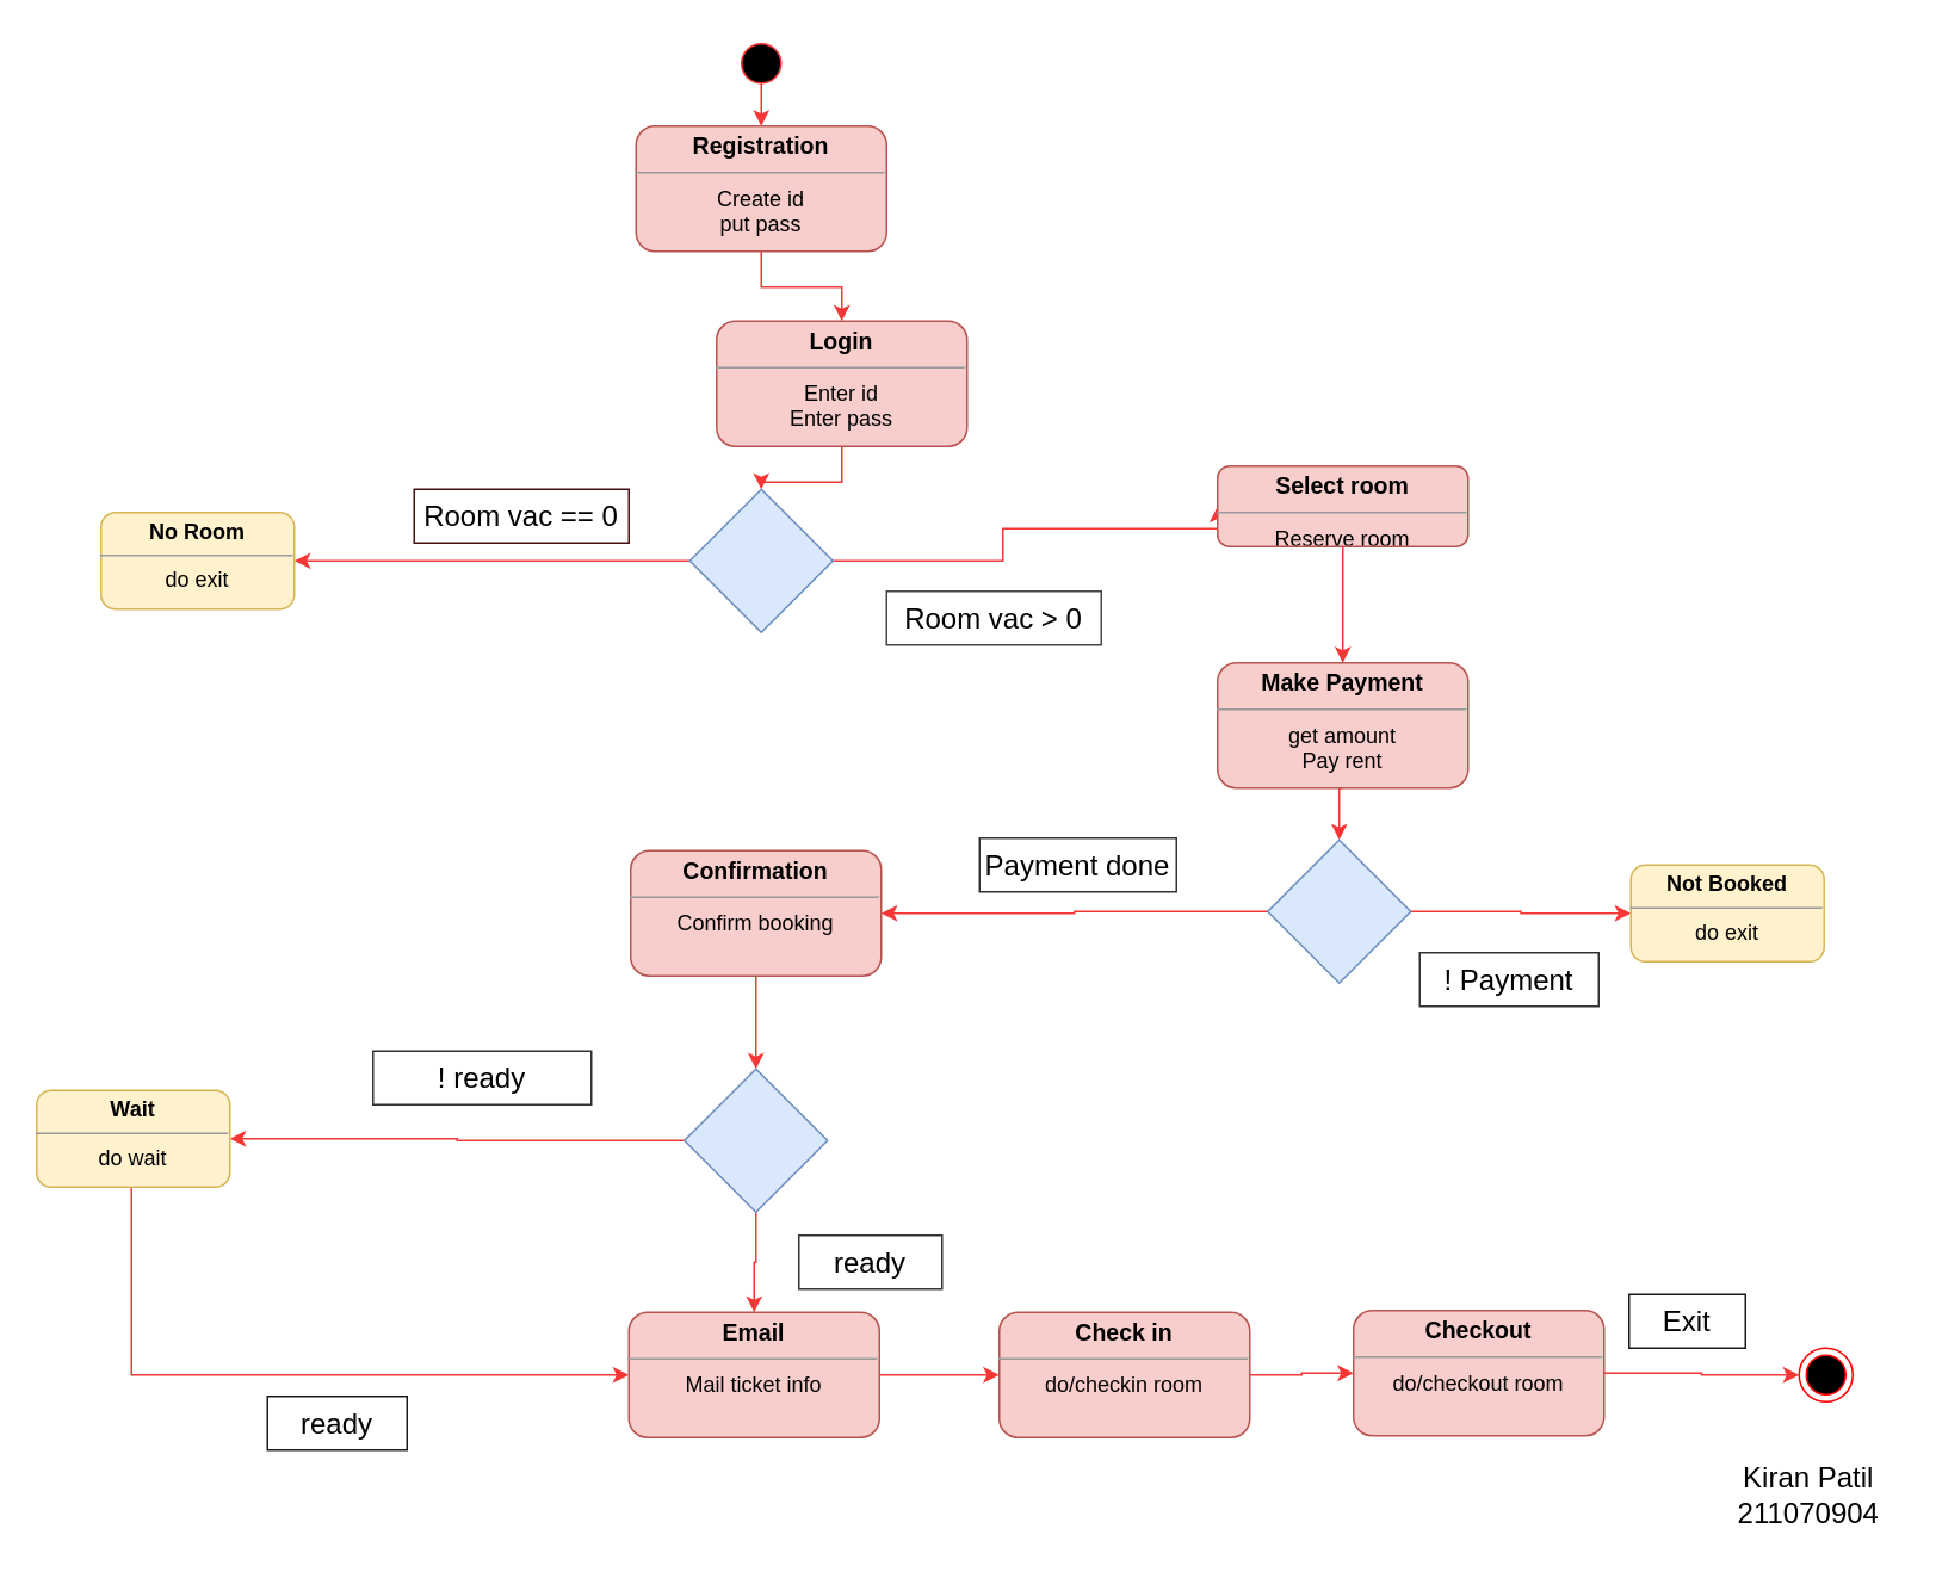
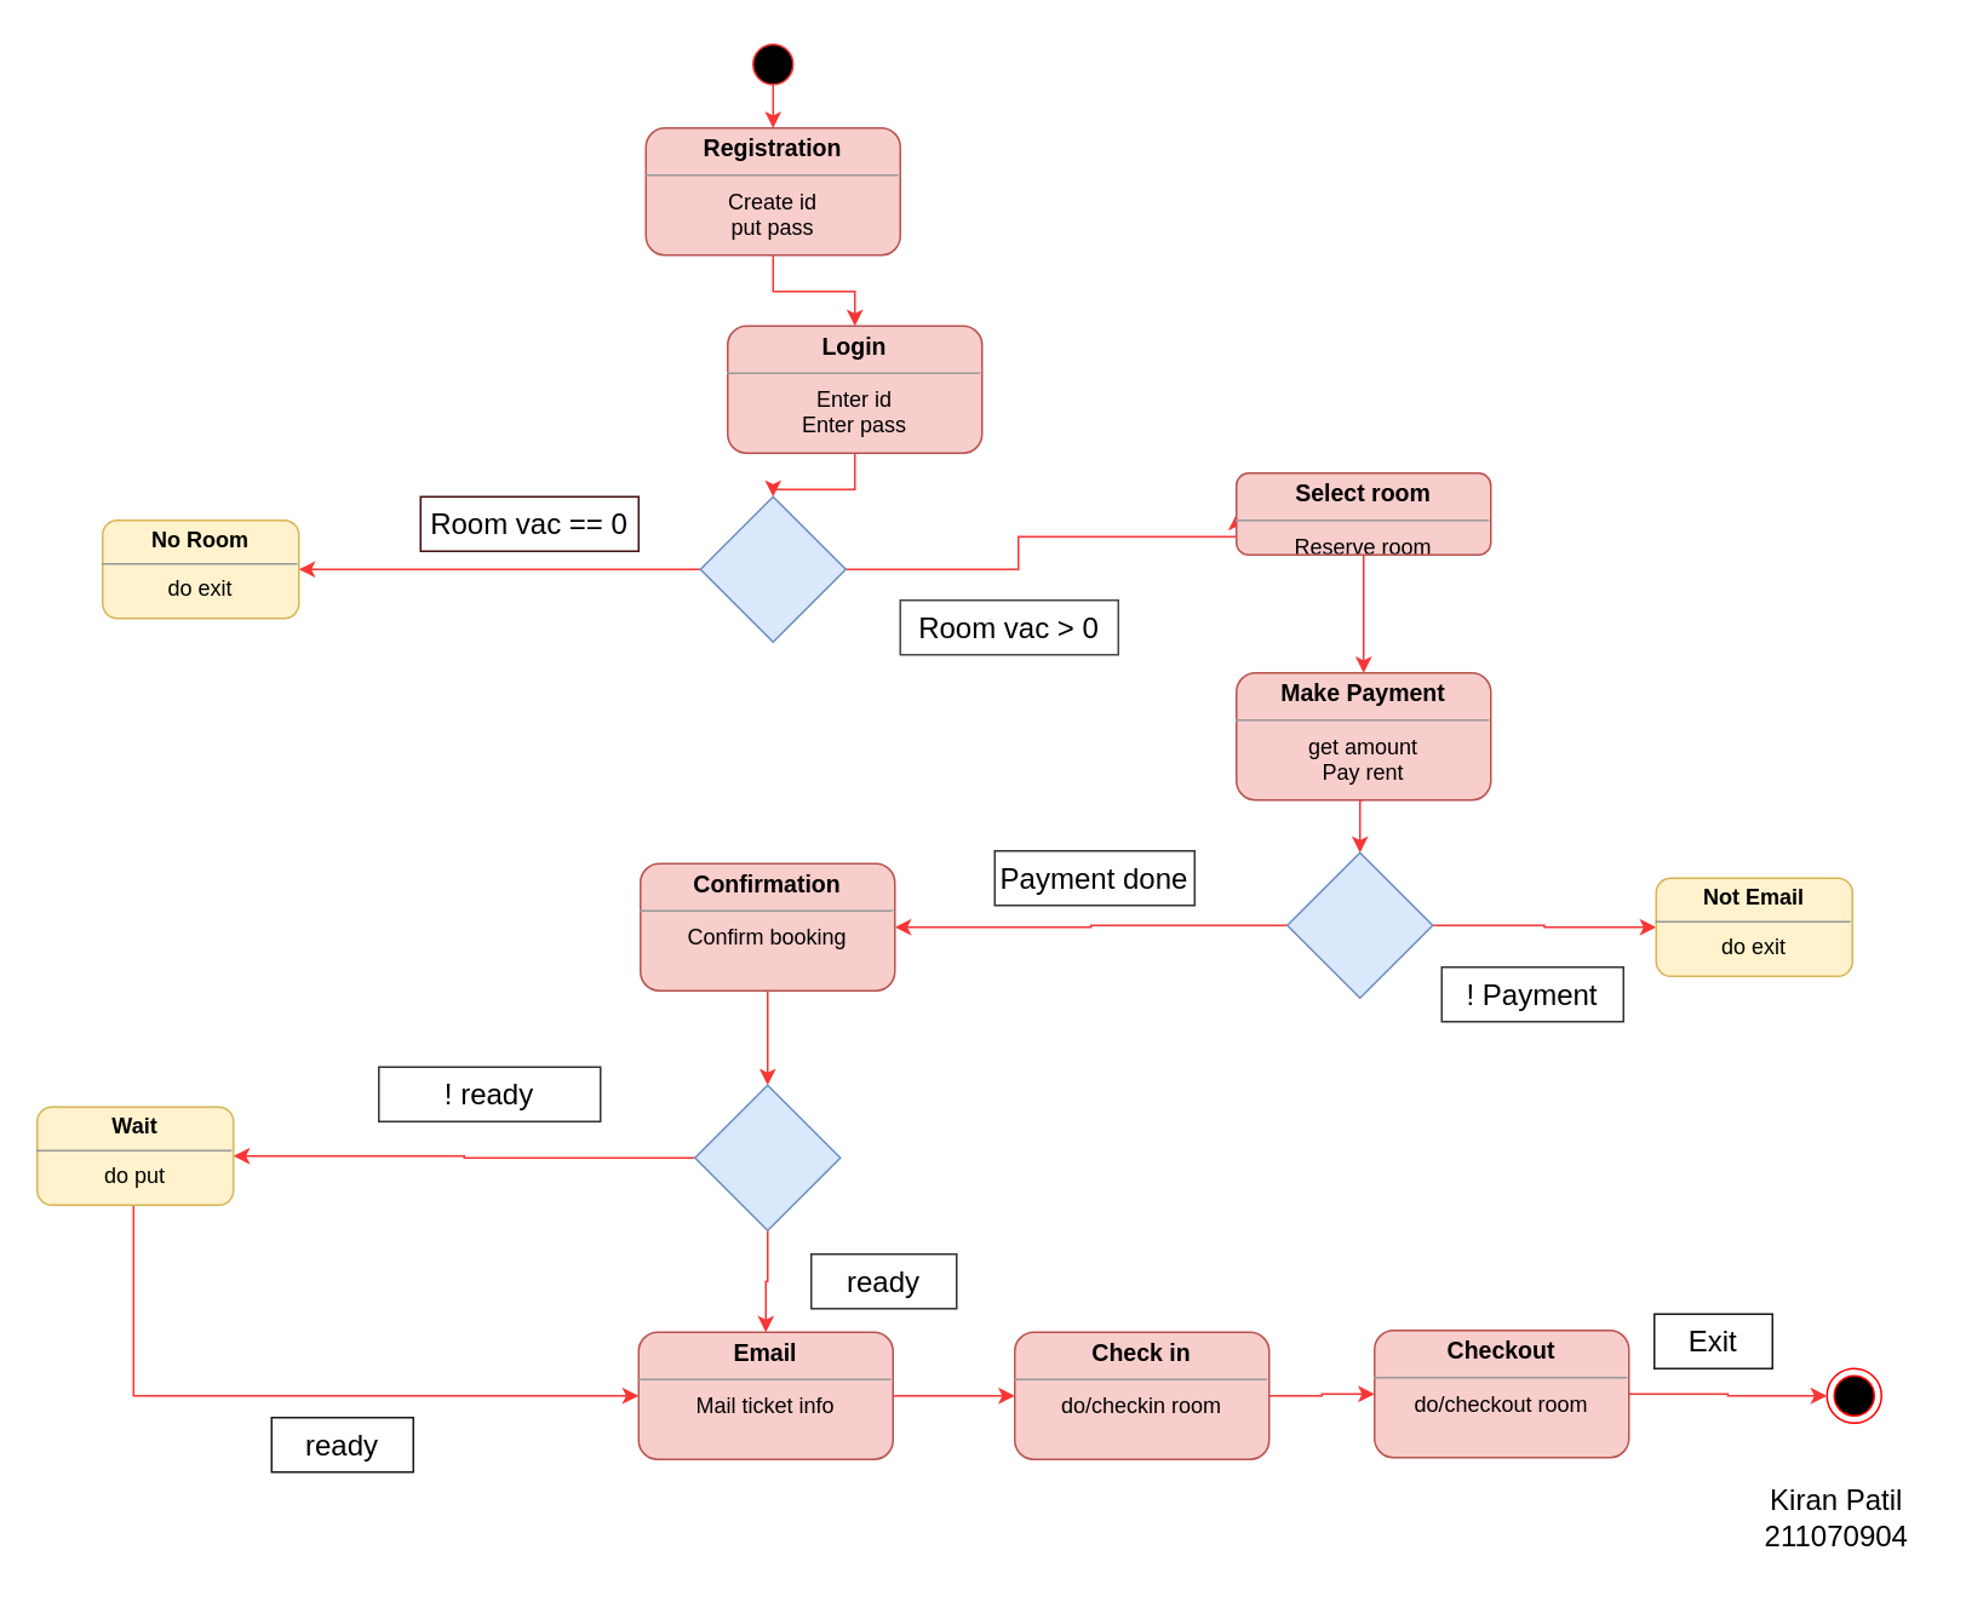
- <mxCell id="37" value="&lt;p style=&quot;margin: 4px 0px 0px; text-align: center;&quot;&gt;&lt;font style=&quot;font-size: 12px;&quot;&gt;&lt;b&gt;Not Booked&lt;/b&gt;&lt;/font&gt;&lt;/p&gt;&lt;hr style=&quot;&quot; size=&quot;1&quot;&gt;&lt;div style=&quot;text-align: center; height: 2px;&quot;&gt;do exit&lt;/div&gt;&lt;div style=&quot;text-align: center; height: 2px;&quot;&gt;&lt;br&gt;&lt;/div&gt;&lt;div style=&quot;text-align: center; height: 2px;&quot;&gt;&lt;br&gt;&lt;/div&gt;&lt;div style=&quot;text-align: center; height: 2px;&quot;&gt;&lt;br&gt;&lt;/div&gt;" style="verticalAlign=top;align=left;overflow=fill;fontSize=12;fontFamily=Helvetica;html=1;rounded=1;fillColor=#fff2cc;strokeColor=#d6b656;" vertex="1" parent="1"><mxGeometry x="911" y="483" width="108" height="54" as="geometry" /></mxCell>
+ <mxCell id="37" value="&lt;p style=&quot;margin: 4px 0px 0px; text-align: center;&quot;&gt;&lt;font style=&quot;font-size: 12px;&quot;&gt;&lt;b&gt;Not Email&lt;/b&gt;&lt;/font&gt;&lt;/p&gt;&lt;hr style=&quot;&quot; size=&quot;1&quot;&gt;&lt;div style=&quot;text-align: center; height: 2px;&quot;&gt;do exit&lt;/div&gt;&lt;div style=&quot;text-align: center; height: 2px;&quot;&gt;&lt;br&gt;&lt;/div&gt;&lt;div style=&quot;text-align: center; height: 2px;&quot;&gt;&lt;br&gt;&lt;/div&gt;&lt;div style=&quot;text-align: center; height: 2px;&quot;&gt;&lt;br&gt;&lt;/div&gt;" style="verticalAlign=top;align=left;overflow=fill;fontSize=12;fontFamily=Helvetica;html=1;rounded=1;fillColor=#fff2cc;strokeColor=#d6b656;" vertex="1" parent="1"><mxGeometry x="911" y="483" width="108" height="54" as="geometry" /></mxCell>
- <mxCell id="38" value="&lt;p style=&quot;margin: 4px 0px 0px; text-align: center;&quot;&gt;&lt;b&gt;Wait&lt;/b&gt;&lt;/p&gt;&lt;hr style=&quot;&quot; size=&quot;1&quot;&gt;&lt;div style=&quot;text-align: center; height: 2px;&quot;&gt;do wait&lt;/div&gt;&lt;div style=&quot;text-align: center; height: 2px;&quot;&gt;&lt;br&gt;&lt;/div&gt;&lt;div style=&quot;text-align: center; height: 2px;&quot;&gt;&lt;br&gt;&lt;/div&gt;&lt;div style=&quot;text-align: center; height: 2px;&quot;&gt;&lt;br&gt;&lt;/div&gt;" style="verticalAlign=top;align=left;overflow=fill;fontSize=12;fontFamily=Helvetica;html=1;rounded=1;fillColor=#fff2cc;strokeColor=#d6b656;" vertex="1" parent="1"><mxGeometry x="20" y="609" width="108" height="54" as="geometry" /></mxCell>
+ <mxCell id="38" value="&lt;p style=&quot;margin: 4px 0px 0px; text-align: center;&quot;&gt;&lt;b&gt;Wait&lt;/b&gt;&lt;/p&gt;&lt;hr style=&quot;&quot; size=&quot;1&quot;&gt;&lt;div style=&quot;text-align: center; height: 2px;&quot;&gt;do put&lt;/div&gt;&lt;div style=&quot;text-align: center; height: 2px;&quot;&gt;&lt;br&gt;&lt;/div&gt;&lt;div style=&quot;text-align: center; height: 2px;&quot;&gt;&lt;br&gt;&lt;/div&gt;&lt;div style=&quot;text-align: center; height: 2px;&quot;&gt;&lt;br&gt;&lt;/div&gt;" style="verticalAlign=top;align=left;overflow=fill;fontSize=12;fontFamily=Helvetica;html=1;rounded=1;fillColor=#fff2cc;strokeColor=#d6b656;" vertex="1" parent="1"><mxGeometry x="20" y="609" width="108" height="54" as="geometry" /></mxCell>
